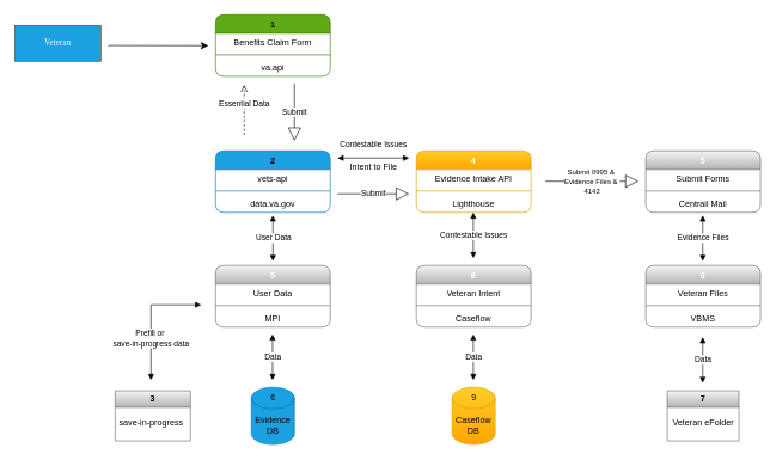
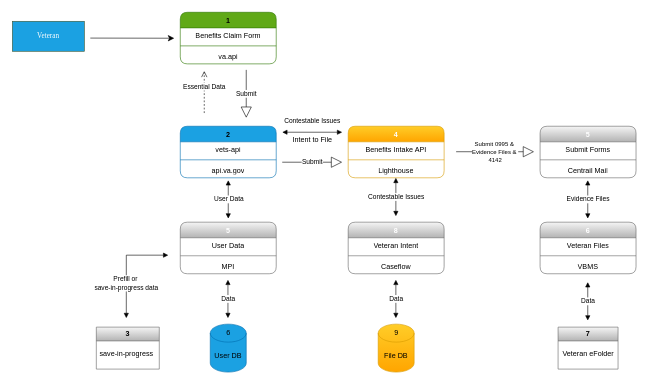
- <mxCell id="17" value="Evidence Intake API" style="text;strokeColor=none;fillColor=none;align=center;verticalAlign=top;spacingLeft=4;spacingRight=4;overflow=hidden;rotatable=0;points=[[0,0.5],[1,0.5]];portConstraint=eastwest;whiteSpace=wrap;html=1;" parent="16" vertex="1"><mxGeometry y="26" width="160" height="26" as="geometry" /></mxCell>
+ <mxCell id="17" value="Benefits Intake API" style="text;strokeColor=none;fillColor=none;align=center;verticalAlign=top;spacingLeft=4;spacingRight=4;overflow=hidden;rotatable=0;points=[[0,0.5],[1,0.5]];portConstraint=eastwest;whiteSpace=wrap;html=1;" parent="16" vertex="1"><mxGeometry y="26" width="160" height="26" as="geometry" /></mxCell>
- <mxCell id="13" value="data.va.gov" style="text;strokeColor=none;fillColor=none;align=center;verticalAlign=top;spacingLeft=4;spacingRight=4;overflow=hidden;rotatable=0;points=[[0,0.5],[1,0.5]];portConstraint=eastwest;whiteSpace=wrap;html=1;" parent="10" vertex="1"><mxGeometry y="60" width="160" height="26" as="geometry" /></mxCell>
+ <mxCell id="13" value="api.va.gov" style="text;strokeColor=none;fillColor=none;align=center;verticalAlign=top;spacingLeft=4;spacingRight=4;overflow=hidden;rotatable=0;points=[[0,0.5],[1,0.5]];portConstraint=eastwest;whiteSpace=wrap;html=1;" parent="10" vertex="1"><mxGeometry y="60" width="160" height="26" as="geometry" /></mxCell>
- <mxCell id="5" value="&lt;font style=&quot;color: light-dark(rgb(0, 0, 0), rgb(255, 255, 255));&quot;&gt;Evidence DB&lt;/font&gt;" style="shape=cylinder3;whiteSpace=wrap;html=1;boundedLbl=1;backgroundOutline=1;size=15;fillColor=#1ba1e2;fontColor=#ffffff;strokeColor=#006EAF;" parent="1" vertex="1"><mxGeometry x="350" y="540" width="60" height="80" as="geometry" /></mxCell>
+ <mxCell id="5" value="&lt;font style=&quot;color: light-dark(rgb(0, 0, 0), rgb(255, 255, 255));&quot;&gt;User DB&lt;/font&gt;" style="shape=cylinder3;whiteSpace=wrap;html=1;boundedLbl=1;backgroundOutline=1;size=15;fillColor=#1ba1e2;fontColor=#ffffff;strokeColor=#006EAF;" parent="1" vertex="1"><mxGeometry x="350" y="540" width="60" height="80" as="geometry" /></mxCell>
- <mxCell id="4" value="Caseflow DB" style="shape=cylinder3;whiteSpace=wrap;html=1;boundedLbl=1;backgroundOutline=1;size=15;fillColor=#ffcd28;gradientColor=#ffa500;strokeColor=#d79b00;" parent="1" vertex="1"><mxGeometry x="630" y="540" width="60" height="80" as="geometry" /></mxCell>
+ <mxCell id="4" value="File DB" style="shape=cylinder3;whiteSpace=wrap;html=1;boundedLbl=1;backgroundOutline=1;size=15;fillColor=#ffcd28;gradientColor=#ffa500;strokeColor=#d79b00;" parent="1" vertex="1"><mxGeometry x="630" y="540" width="60" height="80" as="geometry" /></mxCell>
